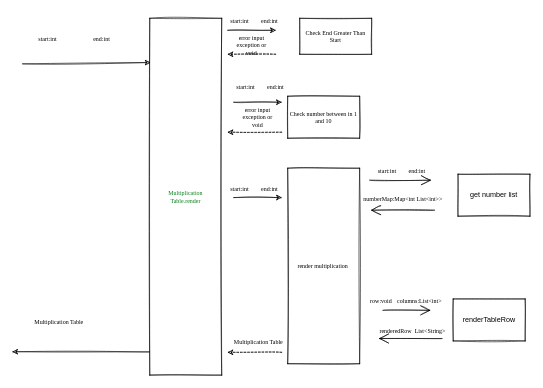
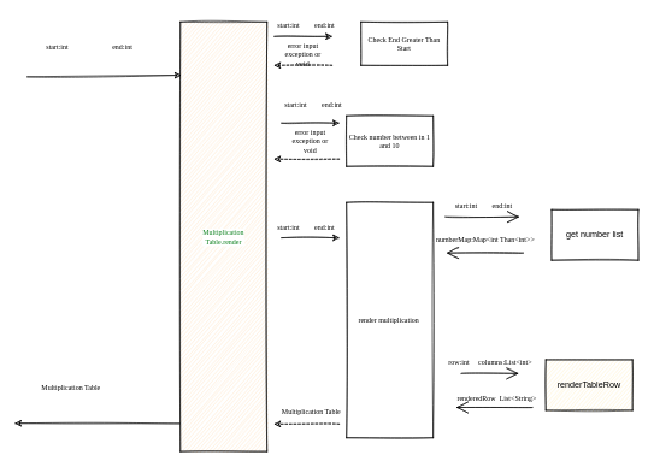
- <mxCell id="2" value="&lt;div style=&quot;background-color: rgb(255, 255, 255); color: rgb(8, 8, 8); font-size: 10px;&quot;&gt;&lt;span style=&quot;color: rgb(6, 125, 23); font-size: 10px;&quot;&gt;Multiplication&lt;/span&gt;&lt;/div&gt;&lt;div style=&quot;background-color: rgb(255, 255, 255); color: rgb(8, 8, 8); font-size: 10px;&quot;&gt;&lt;span style=&quot;color: rgb(6, 125, 23); font-size: 10px;&quot;&gt;Table.render&lt;/span&gt;&lt;/div&gt;" style="rounded=0;whiteSpace=wrap;html=1;sketch=1;fontFamily=Architects Daughter;fontSource=https%3A%2F%2Ffonts.googleapis.com%2Fcss%3Ffamily%3DArchitects%2BDaughter;fontSize=10;" vertex="1" parent="1"><mxGeometry x="249" y="30" width="120" height="595" as="geometry" /></mxCell>
+ <mxCell id="2" value="&lt;div style=&quot;background-color: rgb(255, 255, 255); color: rgb(8, 8, 8); font-size: 10px;&quot;&gt;&lt;span style=&quot;color: rgb(6, 125, 23); font-size: 10px;&quot;&gt;Multiplication&lt;/span&gt;&lt;/div&gt;&lt;div style=&quot;background-color: rgb(255, 255, 255); color: rgb(8, 8, 8); font-size: 10px;&quot;&gt;&lt;span style=&quot;color: rgb(6, 125, 23); font-size: 10px;&quot;&gt;Table.render&lt;/span&gt;&lt;/div&gt;" style="rounded=0;whiteSpace=wrap;html=1;sketch=1;fontFamily=Architects Daughter;fontSource=https%3A%2F%2Ffonts.googleapis.com%2Fcss%3Ffamily%3DArchitects%2BDaughter;fontSize=10;fillColor=#ffe6cc;" vertex="1" parent="1"><mxGeometry x="249" y="30" width="120" height="595" as="geometry" /></mxCell>
- <mxCell id="31" value="numberMap:Map&amp;lt;int List&amp;lt;int&amp;gt;&amp;gt;" style="text;html=1;align=center;verticalAlign=middle;resizable=0;points=[];autosize=1;strokeColor=none;fillColor=none;fontSize=10;fontFamily=Architects Daughter;fontSource=https%3A%2F%2Ffonts.googleapis.com%2Fcss%3Ffamily%3DArchitects%2BDaughter;" vertex="1" parent="1"><mxGeometry x="594" y="319" width="153" height="24" as="geometry" /></mxCell>
+ <mxCell id="31" value="numberMap:Map&amp;lt;int Than&amp;lt;int&amp;gt;&amp;gt;" style="text;html=1;align=center;verticalAlign=middle;resizable=0;points=[];autosize=1;strokeColor=none;fillColor=none;fontSize=10;fontFamily=Architects Daughter;fontSource=https%3A%2F%2Ffonts.googleapis.com%2Fcss%3Ffamily%3DArchitects%2BDaughter;" vertex="1" parent="1"><mxGeometry x="594" y="319" width="153" height="24" as="geometry" /></mxCell>
- <mxCell id="34" value="row:void" style="text;html=1;strokeColor=none;fillColor=none;align=center;verticalAlign=middle;whiteSpace=wrap;rounded=0;sketch=1;fontFamily=Architects Daughter;fontSource=https%3A%2F%2Ffonts.googleapis.com%2Fcss%3Ffamily%3DArchitects%2BDaughter;fontSize=10;" vertex="1" parent="1"><mxGeometry x="605" y="486" width="60" height="30" as="geometry" /></mxCell>
+ <mxCell id="34" value="row:int" style="text;html=1;strokeColor=none;fillColor=none;align=center;verticalAlign=middle;whiteSpace=wrap;rounded=0;sketch=1;fontFamily=Architects Daughter;fontSource=https%3A%2F%2Ffonts.googleapis.com%2Fcss%3Ffamily%3DArchitects%2BDaughter;fontSize=10;" vertex="1" parent="1"><mxGeometry x="605" y="486" width="60" height="30" as="geometry" /></mxCell>
- <mxCell id="32" value="renderTableRow" style="rounded=0;whiteSpace=wrap;html=1;fontColor=#000000;sketch=1;" vertex="1" parent="1"><mxGeometry x="755" y="498" width="120" height="70" as="geometry" /></mxCell>
+ <mxCell id="32" value="renderTableRow" style="rounded=0;whiteSpace=wrap;html=1;fontColor=#000000;sketch=1;fillColor=#fff2cc;" vertex="1" parent="1"><mxGeometry x="755" y="498" width="120" height="70" as="geometry" /></mxCell>
